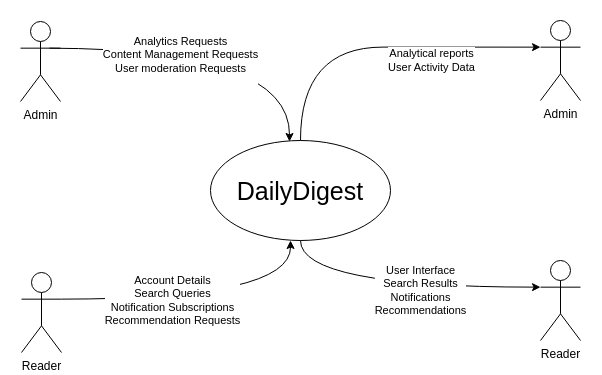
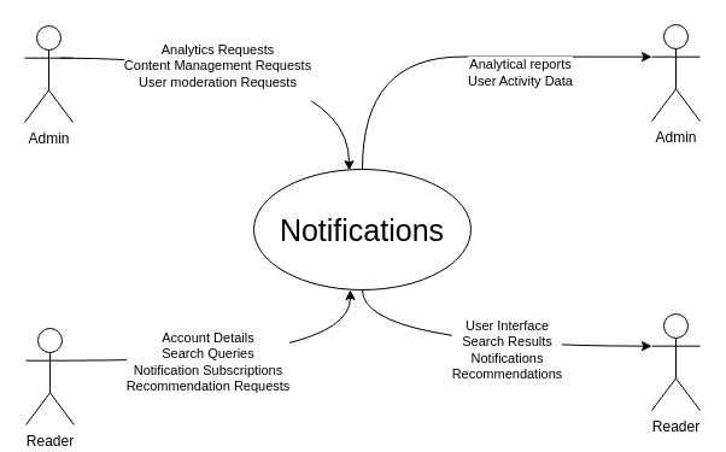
- <mxCell id="8" value="&lt;font style=&quot;font-size: 25px;&quot;&gt;DailyDigest&lt;/font&gt;" style="ellipse;whiteSpace=wrap;html=1;" vertex="1" parent="1"><mxGeometry x="210" y="140" width="180" height="100" as="geometry" /></mxCell>
+ <mxCell id="8" value="&lt;font style=&quot;font-size: 25px;&quot;&gt;Notifications&lt;/font&gt;" style="ellipse;whiteSpace=wrap;html=1;" vertex="1" parent="1"><mxGeometry x="210" y="140" width="180" height="100" as="geometry" /></mxCell>
